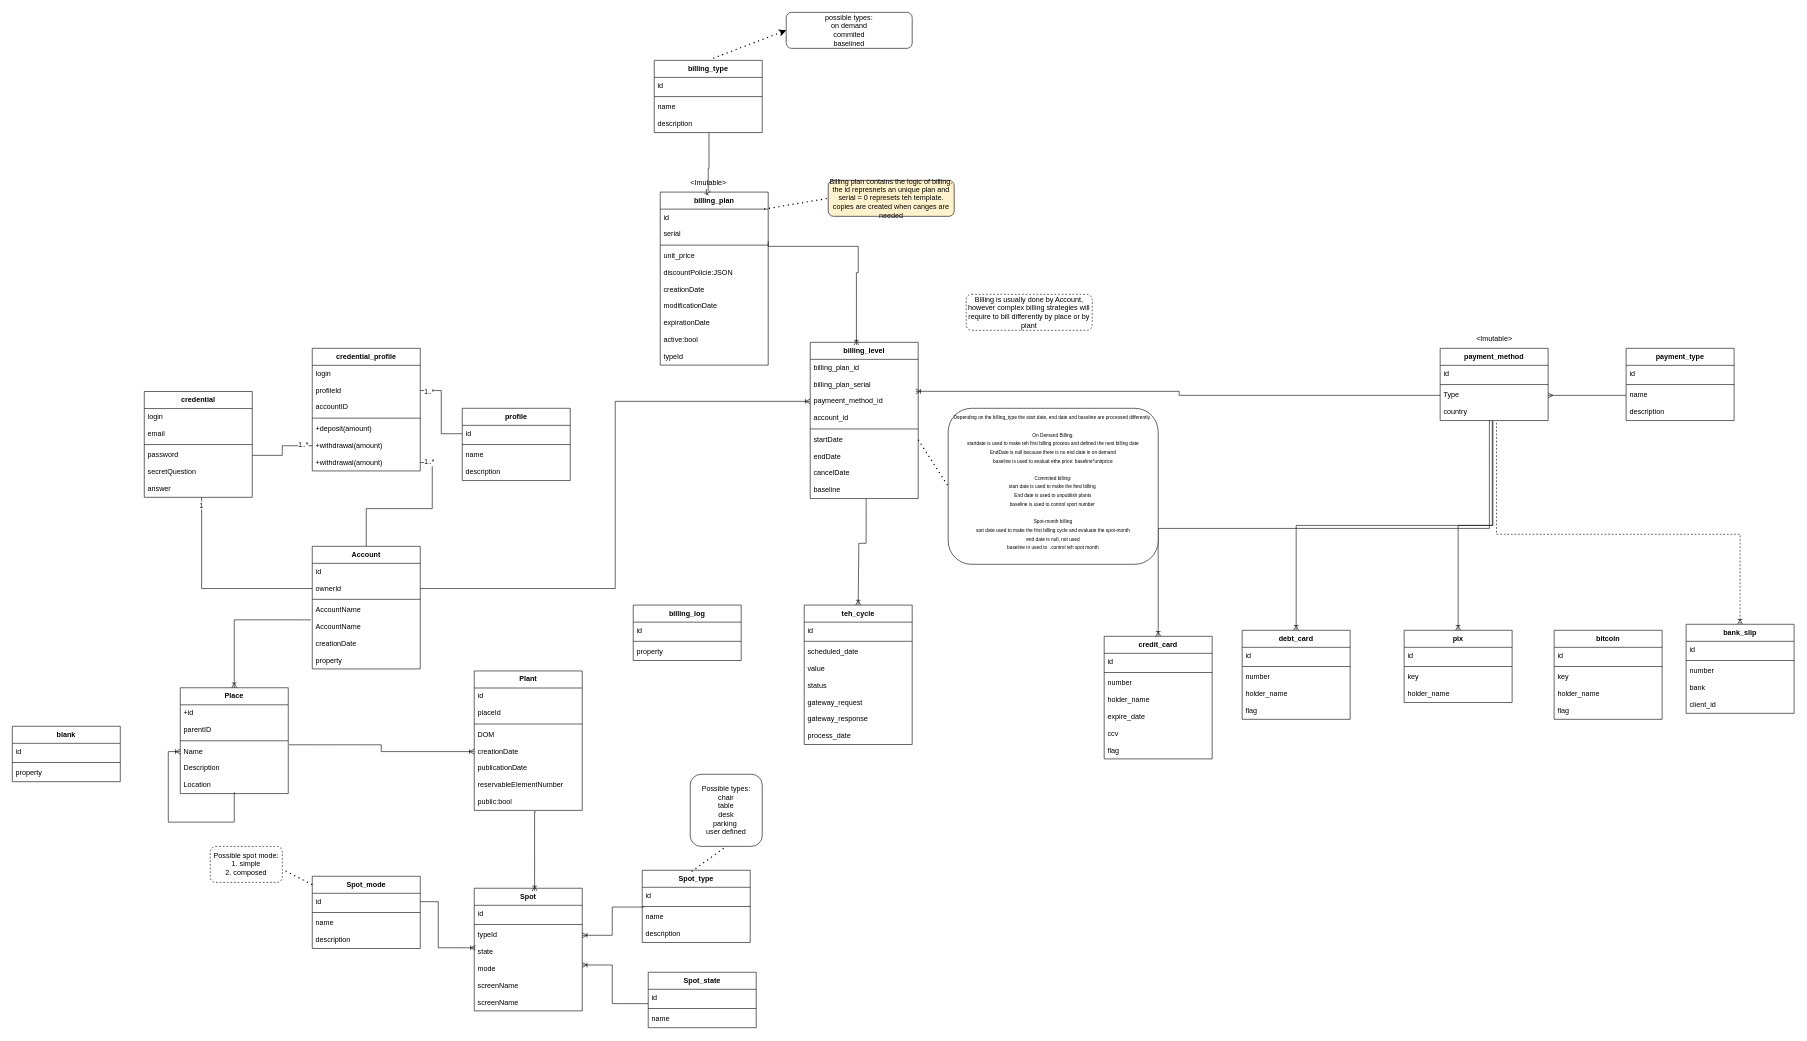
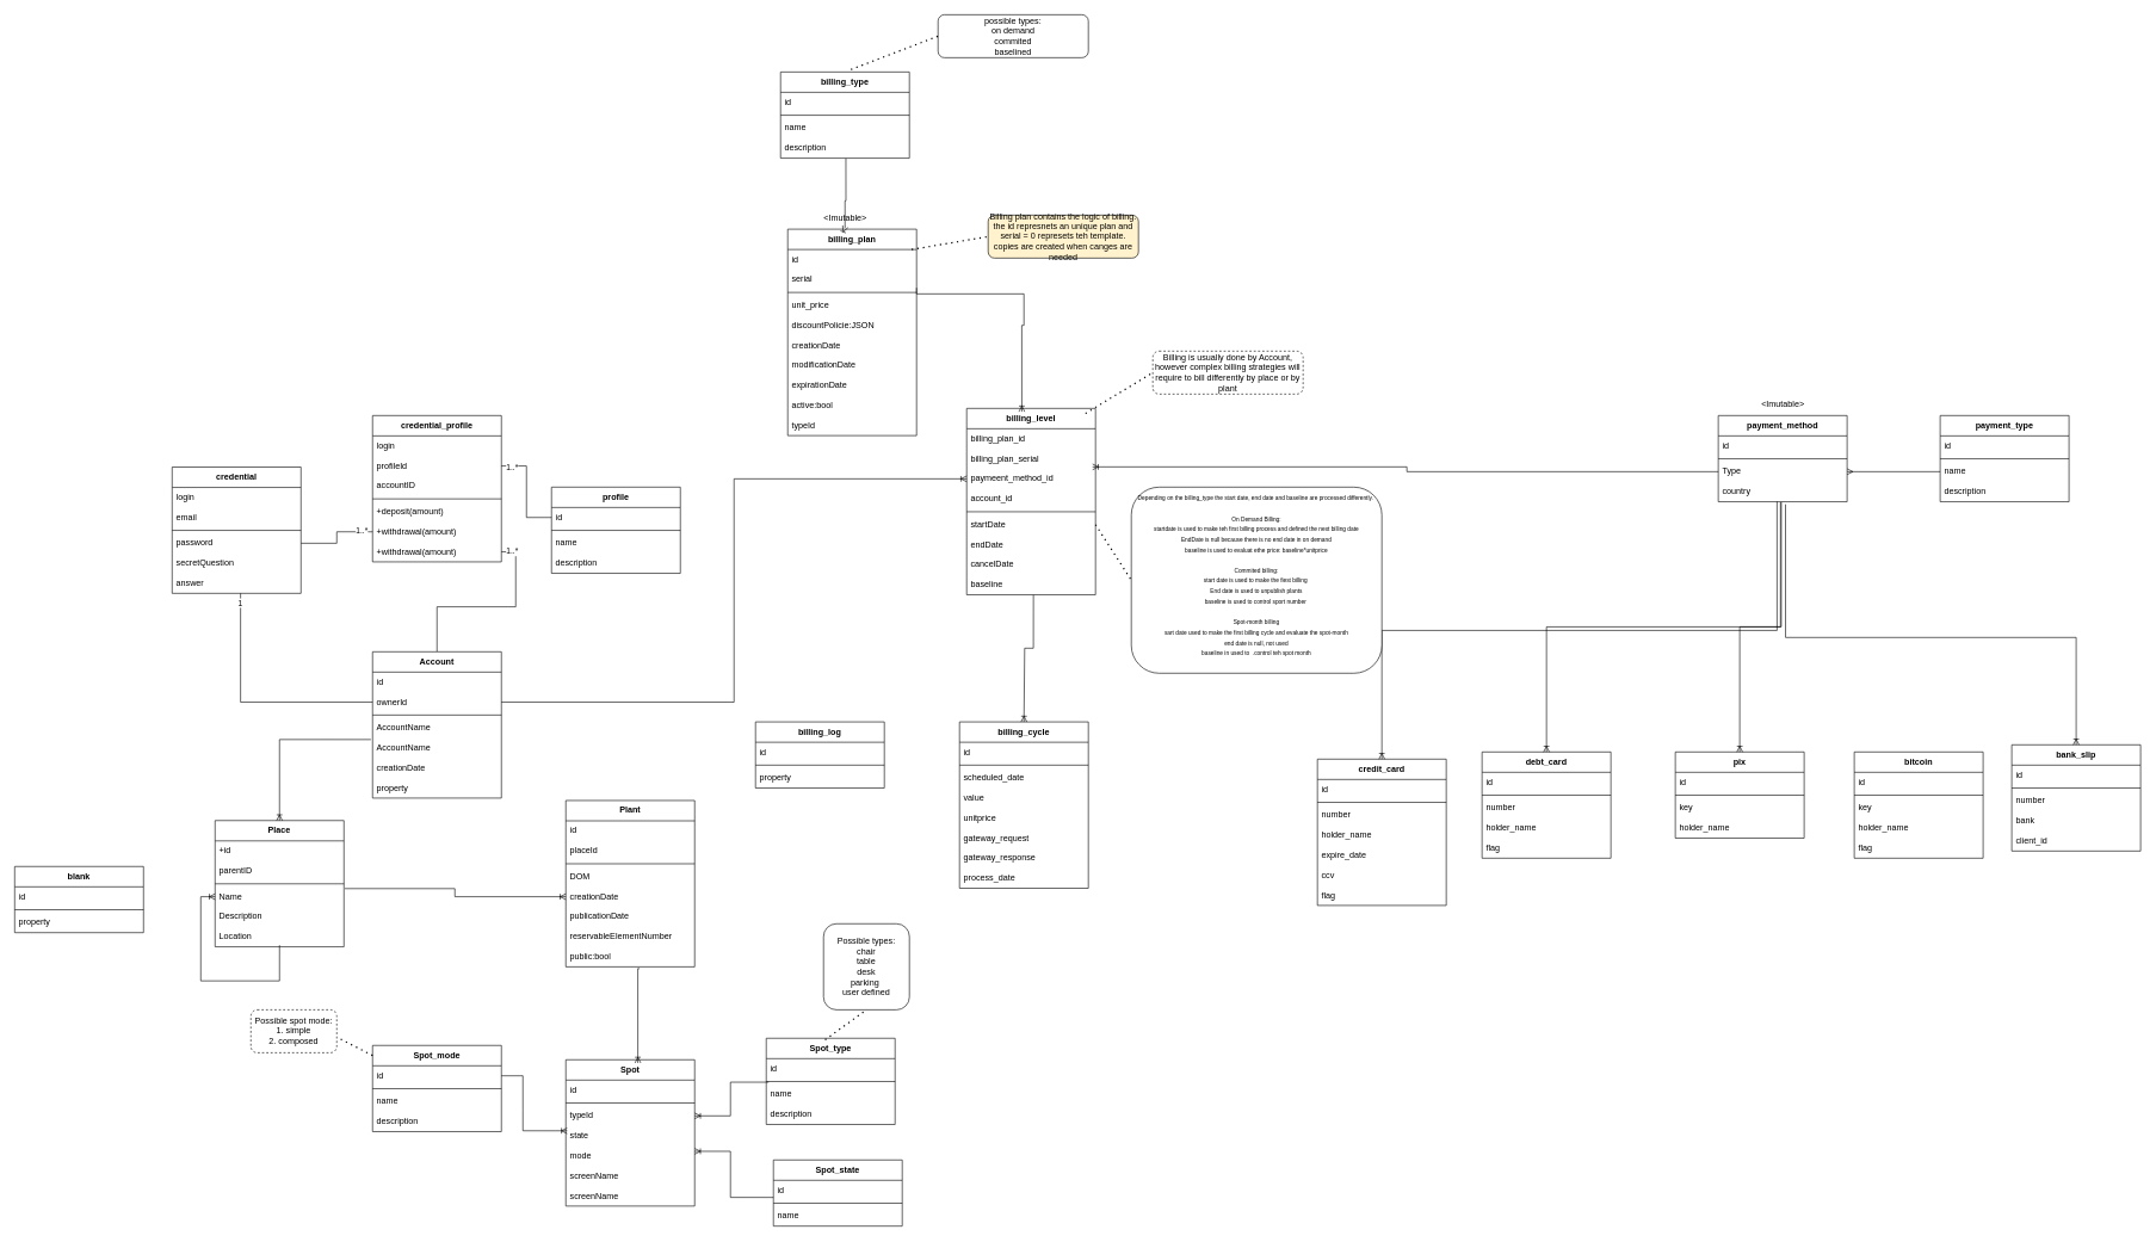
- <mxCell id="177" value="" style="endArrow=classic;dashed=1;html=1;dashPattern=1 3;strokeWidth=2;rounded=0;entryX=0;entryY=0.5;entryDx=0;entryDy=0;exitX=0.546;exitY=-0.029;exitDx=0;exitDy=0;exitPerimeter=0;" edge="1" parent="1" source="170" target="175"><mxGeometry width="50" height="50" relative="1" as="geometry"><mxPoint x="1216" y="90" as="sourcePoint" /><mxPoint x="1310" y="34" as="targetPoint" /></mxGeometry></mxCell>
+ <mxCell id="177" value="" style="endArrow=none;dashed=1;html=1;dashPattern=1 3;strokeWidth=2;rounded=0;entryX=0;entryY=0.5;entryDx=0;entryDy=0;exitX=0.546;exitY=-0.029;exitDx=0;exitDy=0;exitPerimeter=0;" edge="1" parent="1" source="170" target="175"><mxGeometry width="50" height="50" relative="1" as="geometry"><mxPoint x="1216" y="90" as="sourcePoint" /><mxPoint x="1310" y="34" as="targetPoint" /></mxGeometry></mxCell>
+ <mxCell id="138" value="" style="endArrow=none;dashed=1;html=1;dashPattern=1 3;strokeWidth=2;rounded=0;entryX=0;entryY=0.5;entryDx=0;entryDy=0;exitX=0.922;exitY=0.027;exitDx=0;exitDy=0;exitPerimeter=0;" parent="1" source="123" target="137" edge="1"><mxGeometry width="50" height="50" relative="1" as="geometry"><mxPoint x="1535" y="580" as="sourcePoint" /><mxPoint x="1585" y="530" as="targetPoint" /></mxGeometry></mxCell>
- <mxCell id="122" style="edgeStyle=orthogonalEdgeStyle;rounded=0;orthogonalLoop=1;jettySize=auto;html=1;endArrow=ERoneToMany;endFill=0;exitX=0.522;exitY=1.129;exitDx=0;exitDy=0;exitPerimeter=0;dashed=1;" parent="1" source="51" target="113" edge="1"><mxGeometry relative="1" as="geometry"><mxPoint x="2390" y="866" as="sourcePoint" /><mxPoint x="1970" y="1100" as="targetPoint" /><Array as="points"><mxPoint x="2494" y="890" /><mxPoint x="2900" y="890" /></Array></mxGeometry></mxCell>
+ <mxCell id="122" style="edgeStyle=orthogonalEdgeStyle;rounded=0;orthogonalLoop=1;jettySize=auto;html=1;endArrow=ERoneToMany;endFill=0;exitX=0.522;exitY=1.129;exitDx=0;exitDy=0;exitPerimeter=0;" parent="1" source="51" target="113" edge="1"><mxGeometry relative="1" as="geometry"><mxPoint x="2390" y="866" as="sourcePoint" /><mxPoint x="1970" y="1100" as="targetPoint" /><Array as="points"><mxPoint x="2494" y="890" /><mxPoint x="2900" y="890" /></Array></mxGeometry></mxCell>
- <mxCell id="75" value="teh_cycle" style="swimlane;fontStyle=1;align=center;verticalAlign=top;childLayout=stackLayout;horizontal=1;startSize=28.4;horizontalStack=0;resizeParent=1;resizeParentMax=0;resizeLast=0;collapsible=0;marginBottom=0;" parent="1" vertex="1"><mxGeometry x="1340" y="1008" width="180" height="232.4" as="geometry" /></mxCell>
+ <mxCell id="75" value="billing_cycle" style="swimlane;fontStyle=1;align=center;verticalAlign=top;childLayout=stackLayout;horizontal=1;startSize=28.4;horizontalStack=0;resizeParent=1;resizeParentMax=0;resizeLast=0;collapsible=0;marginBottom=0;" parent="1" vertex="1"><mxGeometry x="1340" y="1008" width="180" height="232.4" as="geometry" /></mxCell>
- <mxCell id="80" value="status" style="text;strokeColor=none;fillColor=none;align=left;verticalAlign=top;spacingLeft=4;spacingRight=4;overflow=hidden;rotatable=0;points=[[0,0.5],[1,0.5]];portConstraint=eastwest;" parent="75" vertex="1"><mxGeometry y="120.4" width="180" height="28" as="geometry" /></mxCell>
+ <mxCell id="80" value="unitprice" style="text;strokeColor=none;fillColor=none;align=left;verticalAlign=top;spacingLeft=4;spacingRight=4;overflow=hidden;rotatable=0;points=[[0,0.5],[1,0.5]];portConstraint=eastwest;" parent="75" vertex="1"><mxGeometry y="120.4" width="180" height="28" as="geometry" /></mxCell>
